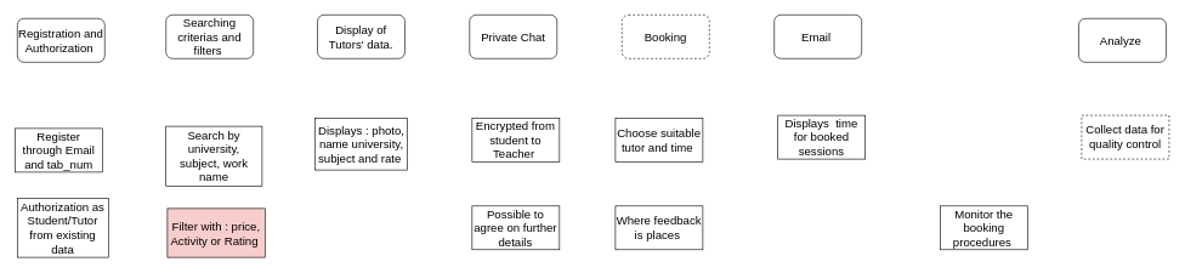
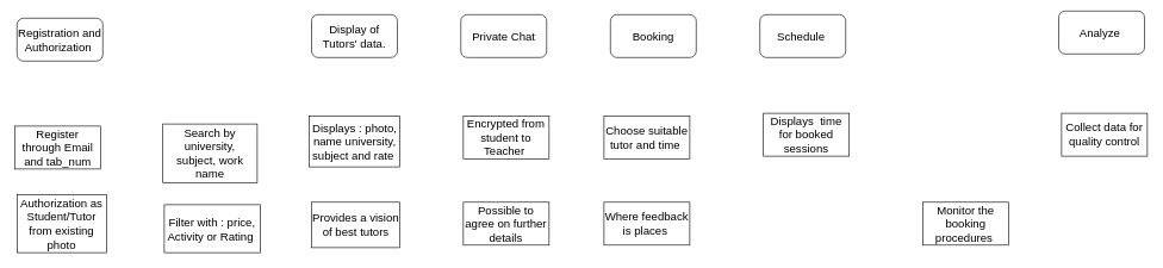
- <mxCell id="5" value="Searching criterias and filters&amp;nbsp;" style="rounded=1;whiteSpace=wrap;html=1;fontSize=16;" vertex="1" parent="1"><mxGeometry x="227" y="20" width="120" height="60" as="geometry" /></mxCell>
- <mxCell id="14" value="Booking" style="rounded=1;whiteSpace=wrap;html=1;fontSize=16;dashed=1;" vertex="1" parent="1"><mxGeometry x="853" y="20" width="120" height="60" as="geometry" /></mxCell>
+ <mxCell id="14" value="Booking" style="rounded=1;whiteSpace=wrap;html=1;fontSize=16;" vertex="1" parent="1"><mxGeometry x="853" y="20" width="120" height="60" as="geometry" /></mxCell>
- <mxCell id="17" value="Email&amp;nbsp;" style="rounded=1;whiteSpace=wrap;html=1;fontSize=16;" vertex="1" parent="1"><mxGeometry x="1062" y="20" width="120" height="60" as="geometry" /></mxCell>
+ <mxCell id="17" value="Schedule&amp;nbsp;" style="rounded=1;whiteSpace=wrap;html=1;fontSize=16;" vertex="1" parent="1"><mxGeometry x="1062" y="20" width="120" height="60" as="geometry" /></mxCell>
- <mxCell id="20" value="Analyze&amp;nbsp;" style="rounded=1;whiteSpace=wrap;html=1;fontSize=16;" vertex="1" parent="1"><mxGeometry x="1480" y="25" width="120" height="60" as="geometry" /></mxCell>
+ <mxCell id="20" value="Analyze&amp;nbsp;" style="rounded=1;whiteSpace=wrap;html=1;fontSize=16;" vertex="1" parent="1"><mxGeometry x="1480" y="15" width="120" height="60" as="geometry" /></mxCell>
- <mxCell id="21" value="Collect data for quality control" style="rounded=0;whiteSpace=wrap;html=1;fontSize=16;dashed=1;" vertex="1" parent="1"><mxGeometry x="1484" y="158" width="120" height="60" as="geometry" /></mxCell>
+ <mxCell id="21" value="Collect data for quality control" style="rounded=0;whiteSpace=wrap;html=1;fontSize=16;" vertex="1" parent="1"><mxGeometry x="1484" y="158" width="120" height="60" as="geometry" /></mxCell>
- <mxCell id="4" value="Authorization as Student/Tutor&lt;br&gt;from existing data" style="rounded=0;whiteSpace=wrap;html=1;fontSize=16;" vertex="1" parent="1"><mxGeometry x="23" y="272" width="125" height="81" as="geometry" /></mxCell>
+ <mxCell id="4" value="Authorization as Student/Tutor&lt;br&gt;from existing photo" style="rounded=0;whiteSpace=wrap;html=1;fontSize=16;" vertex="1" parent="1"><mxGeometry x="23" y="272" width="125" height="81" as="geometry" /></mxCell>
+ <mxCell id="12" value="Provides a vision of best tutors" style="rounded=0;whiteSpace=wrap;html=1;fontSize=16;" vertex="1" parent="1"><mxGeometry x="435" y="282.5" width="123.5" height="63.5" as="geometry" /></mxCell>
- <mxCell id="7" value="Filter with : price, Activity or Rating&amp;nbsp;" style="rounded=0;whiteSpace=wrap;html=1;fontSize=16;fillColor=#f8cecc;" vertex="1" parent="1"><mxGeometry x="229" y="286" width="134" height="67" as="geometry" /></mxCell>
+ <mxCell id="7" value="Filter with : price, Activity or Rating&amp;nbsp;" style="rounded=0;whiteSpace=wrap;html=1;fontSize=16;" vertex="1" parent="1"><mxGeometry x="229" y="286" width="134" height="67" as="geometry" /></mxCell>
